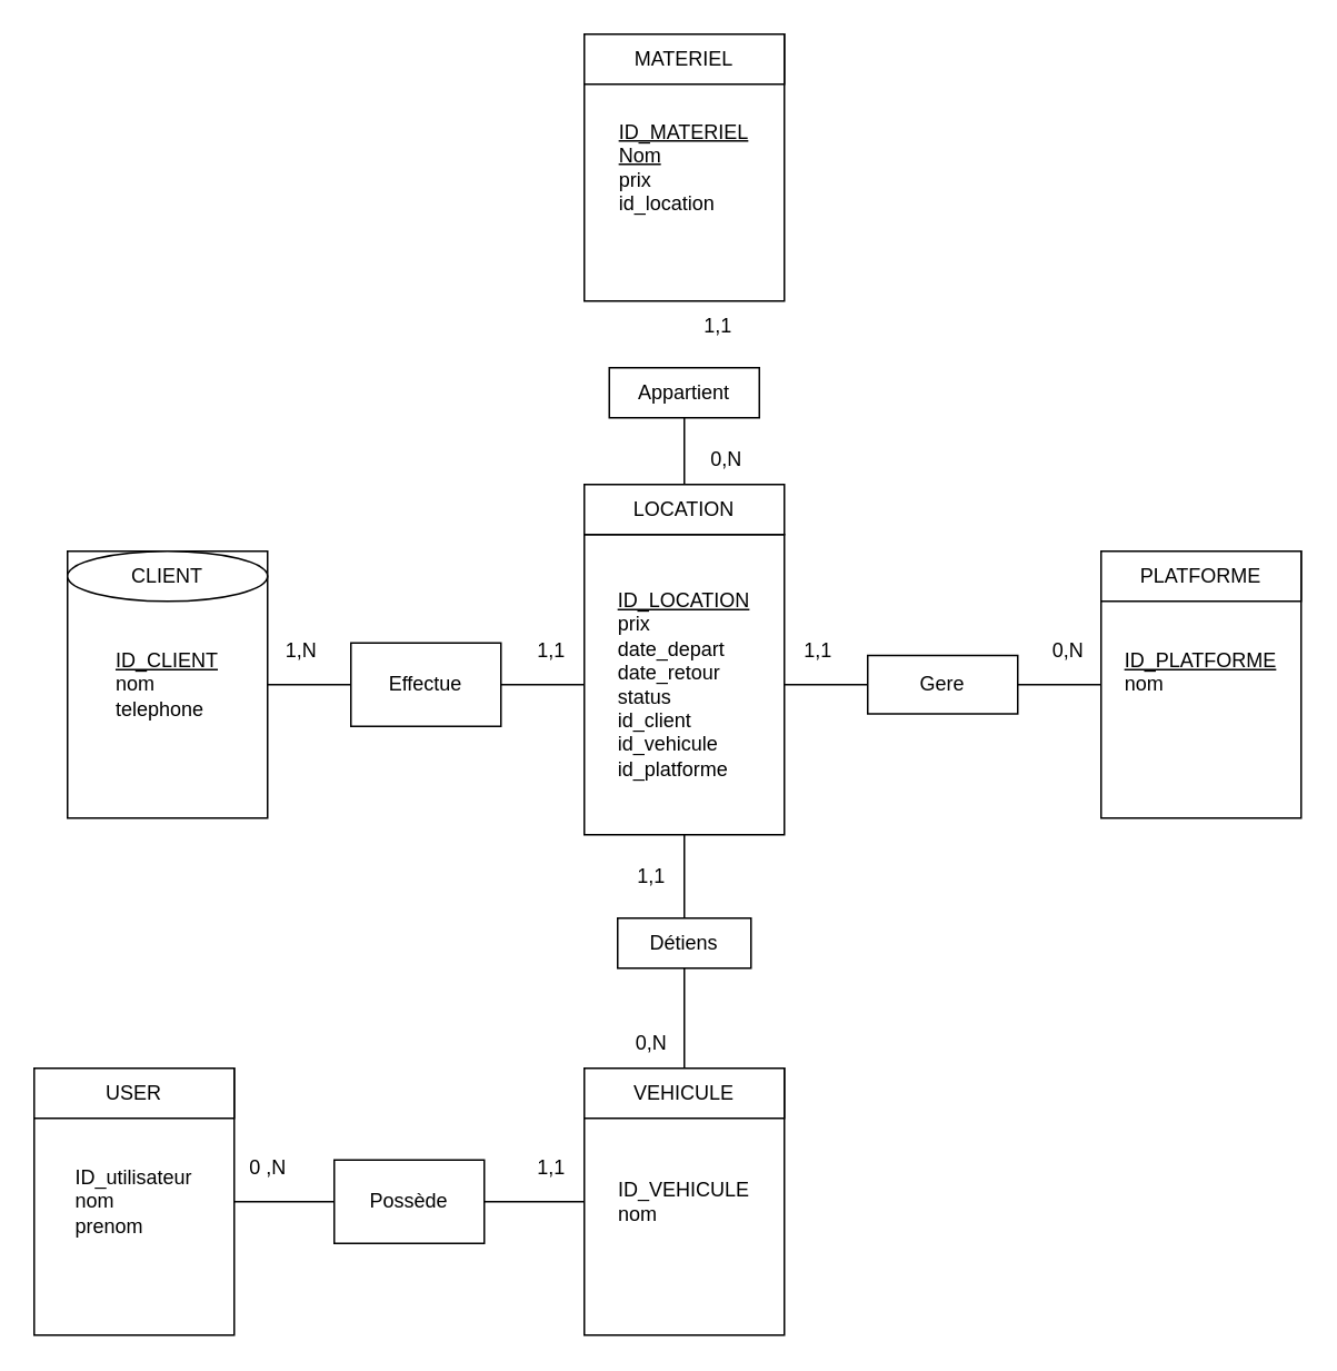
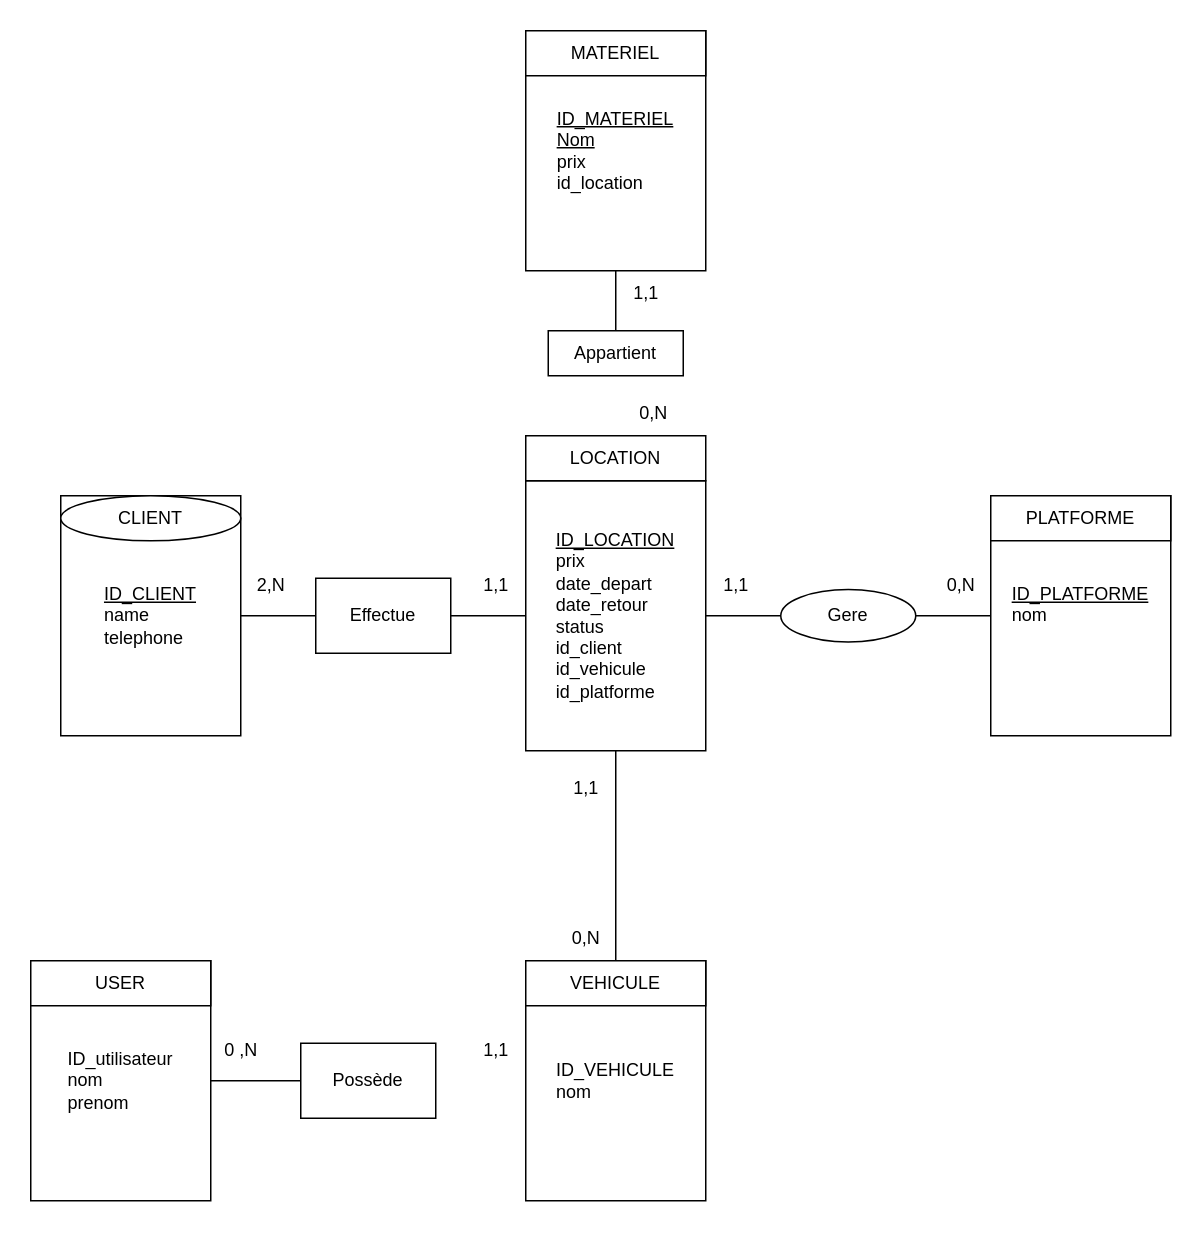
+ <mxCell id="7" style="edgeStyle=none;html=1;endArrow=none;endFill=0;startArrow=none;" parent="1" source="38" target="10" edge="1"><mxGeometry relative="1" as="geometry" /></mxCell>
- <mxCell id="37" value="" style="edgeStyle=none;html=1;endArrow=none;endFill=0;exitX=0.5;exitY=0;exitDx=0;exitDy=0;" parent="1" source="27" target="38" edge="1"><mxGeometry relative="1" as="geometry"><mxPoint x="410" y="320" as="sourcePoint" /><mxPoint x="410" y="180" as="targetPoint" /></mxGeometry></mxCell>
- <mxCell id="20" value="1,N" style="text;html=1;align=center;verticalAlign=middle;resizable=0;points=[];autosize=1;strokeColor=none;fillColor=none;" parent="1" vertex="1"><mxGeometry x="160" y="375" width="40" height="30" as="geometry" /></mxCell>
+ <mxCell id="20" value="2,N" style="text;html=1;align=center;verticalAlign=middle;resizable=0;points=[];autosize=1;strokeColor=none;fillColor=none;" parent="1" vertex="1"><mxGeometry x="160" y="375" width="40" height="30" as="geometry" /></mxCell>
- <mxCell id="19" value="&lt;div style=&quot;text-align: left;&quot;&gt;&lt;u style=&quot;background-color: initial;&quot;&gt;ID_CLIENT&lt;/u&gt;&lt;/div&gt;&lt;div style=&quot;text-align: left;&quot;&gt;&lt;span style=&quot;background-color: initial;&quot;&gt;nom&lt;/span&gt;&lt;/div&gt;&lt;div style=&quot;text-align: left;&quot;&gt;&lt;span style=&quot;background-color: initial;&quot;&gt;telephone&lt;/span&gt;&lt;/div&gt;" style="whiteSpace=wrap;html=1;" parent="1" vertex="1"><mxGeometry x="40" y="330" width="120" height="160" as="geometry" /></mxCell>
+ <mxCell id="19" value="&lt;div style=&quot;text-align: left;&quot;&gt;&lt;u style=&quot;background-color: initial;&quot;&gt;ID_CLIENT&lt;/u&gt;&lt;/div&gt;&lt;div style=&quot;text-align: left;&quot;&gt;&lt;span style=&quot;background-color: initial;&quot;&gt;name&lt;/span&gt;&lt;/div&gt;&lt;div style=&quot;text-align: left;&quot;&gt;&lt;span style=&quot;background-color: initial;&quot;&gt;telephone&lt;/span&gt;&lt;/div&gt;" style="whiteSpace=wrap;html=1;" parent="1" vertex="1"><mxGeometry x="40" y="330" width="120" height="160" as="geometry" /></mxCell>
- <mxCell id="36" value="Gere" style="whiteSpace=wrap;html=1;" parent="1" vertex="1"><mxGeometry x="520" y="392.5" width="90" height="35" as="geometry" /></mxCell>
+ <mxCell id="36" value="Gere" style="ellipse;whiteSpace=wrap;html=1;" parent="1" vertex="1"><mxGeometry x="520" y="392.5" width="90" height="35" as="geometry" /></mxCell>
- <mxCell id="15" value="Détiens" style="whiteSpace=wrap;html=1;" parent="1" vertex="1"><mxGeometry x="370" y="550" width="80" height="30" as="geometry" /></mxCell>
- <mxCell id="2" style="edgeStyle=none;html=1;endArrow=none;endFill=0;startArrow=none;" parent="1" source="12" target="6" edge="1"><mxGeometry relative="1" as="geometry" /></mxCell>
